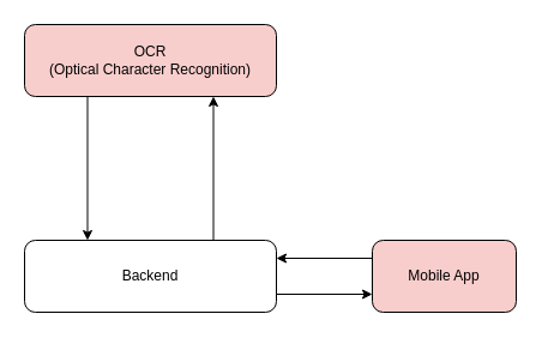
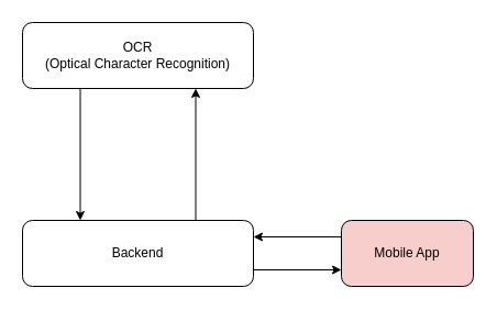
- <mxCell id="8" value="OCR&lt;div&gt;(Optical Character Recognition)&lt;/div&gt;" style="rounded=1;whiteSpace=wrap;html=1;fillColor=#f8cecc;" vertex="1" parent="1"><mxGeometry x="20" y="20" width="210" height="60" as="geometry" /></mxCell>
+ <mxCell id="8" value="OCR&lt;div&gt;(Optical Character Recognition)&lt;/div&gt;" style="rounded=1;whiteSpace=wrap;html=1;" vertex="1" parent="1"><mxGeometry x="20" y="20" width="210" height="60" as="geometry" /></mxCell>
